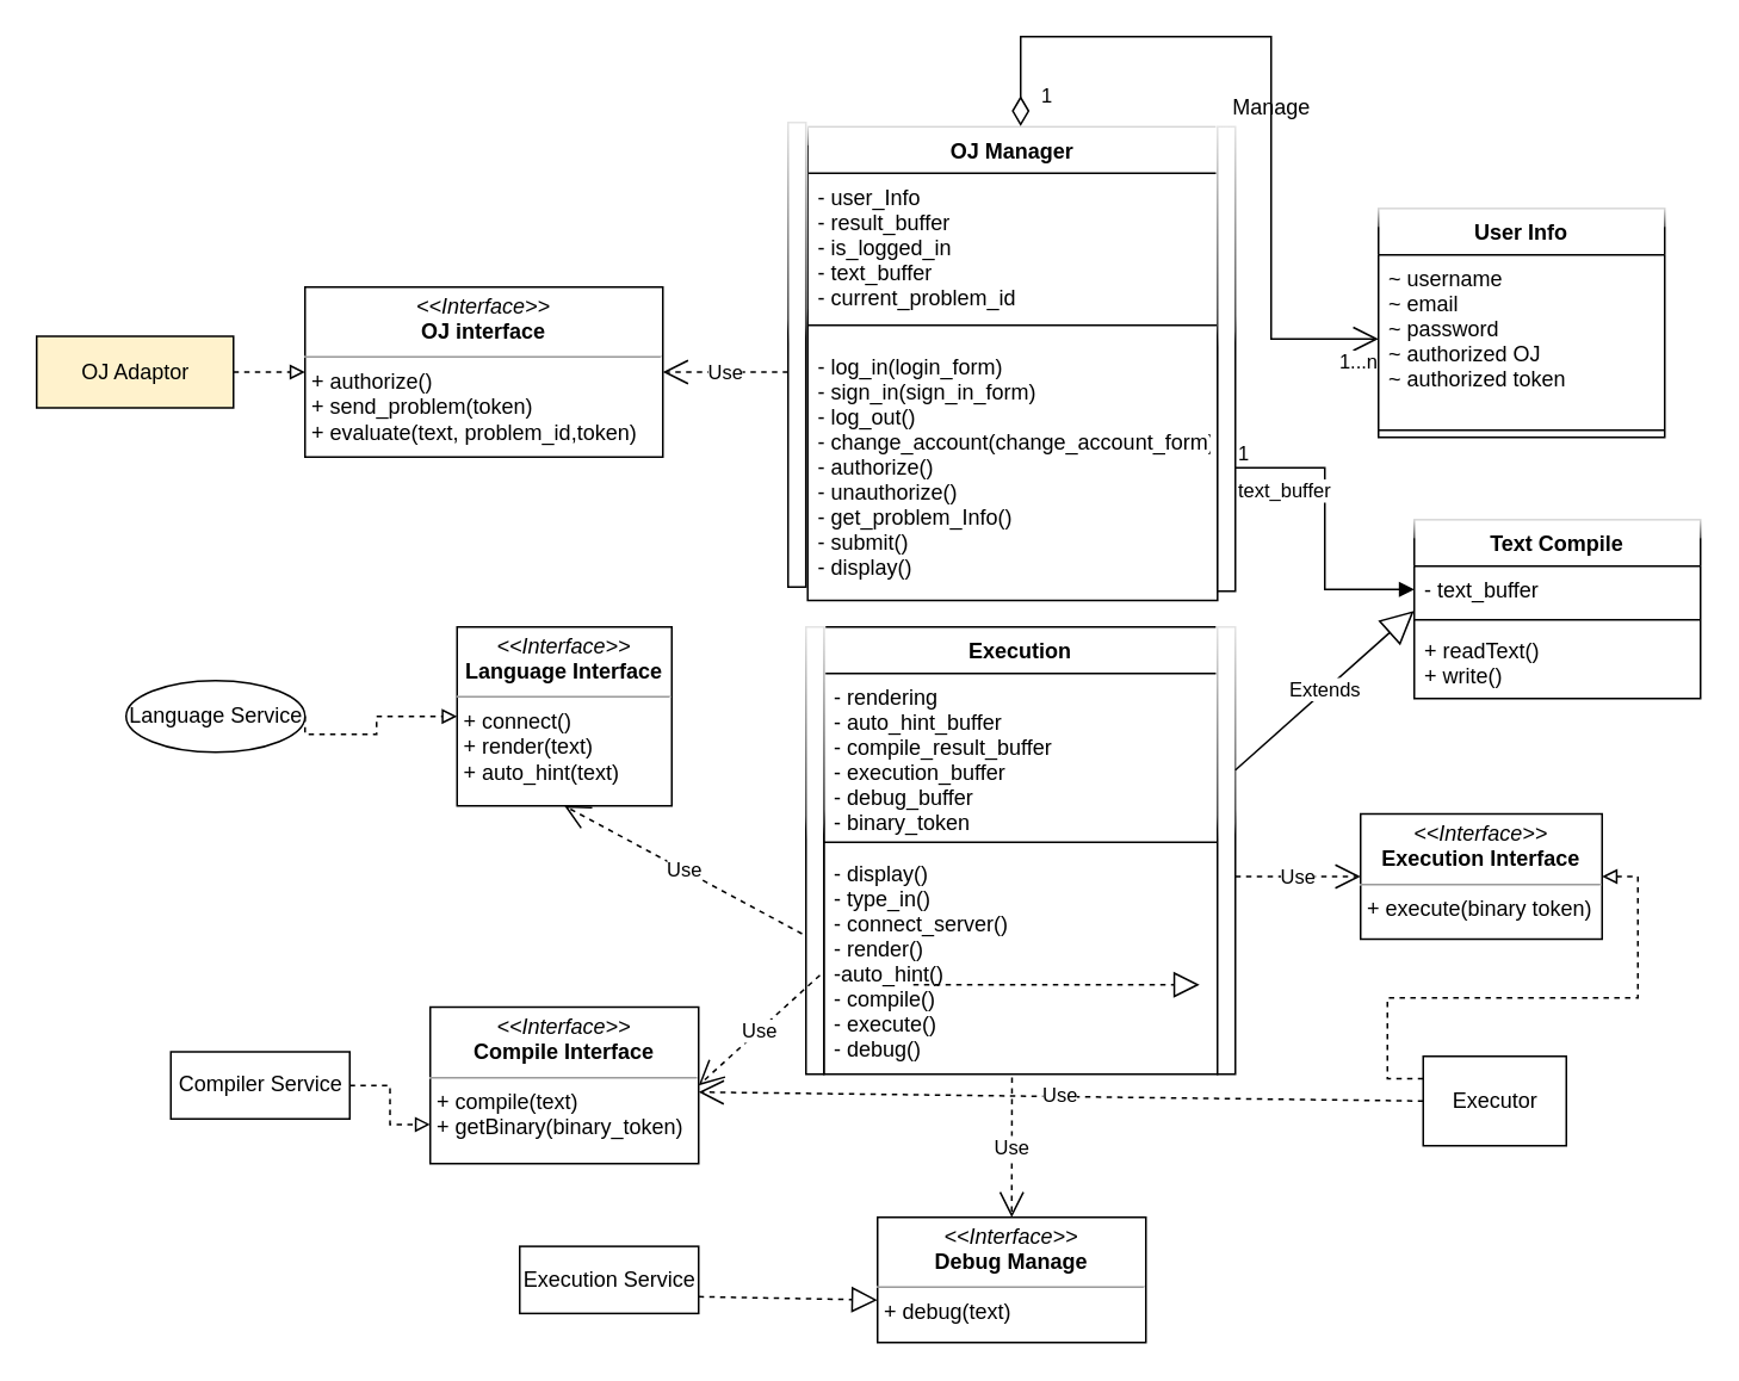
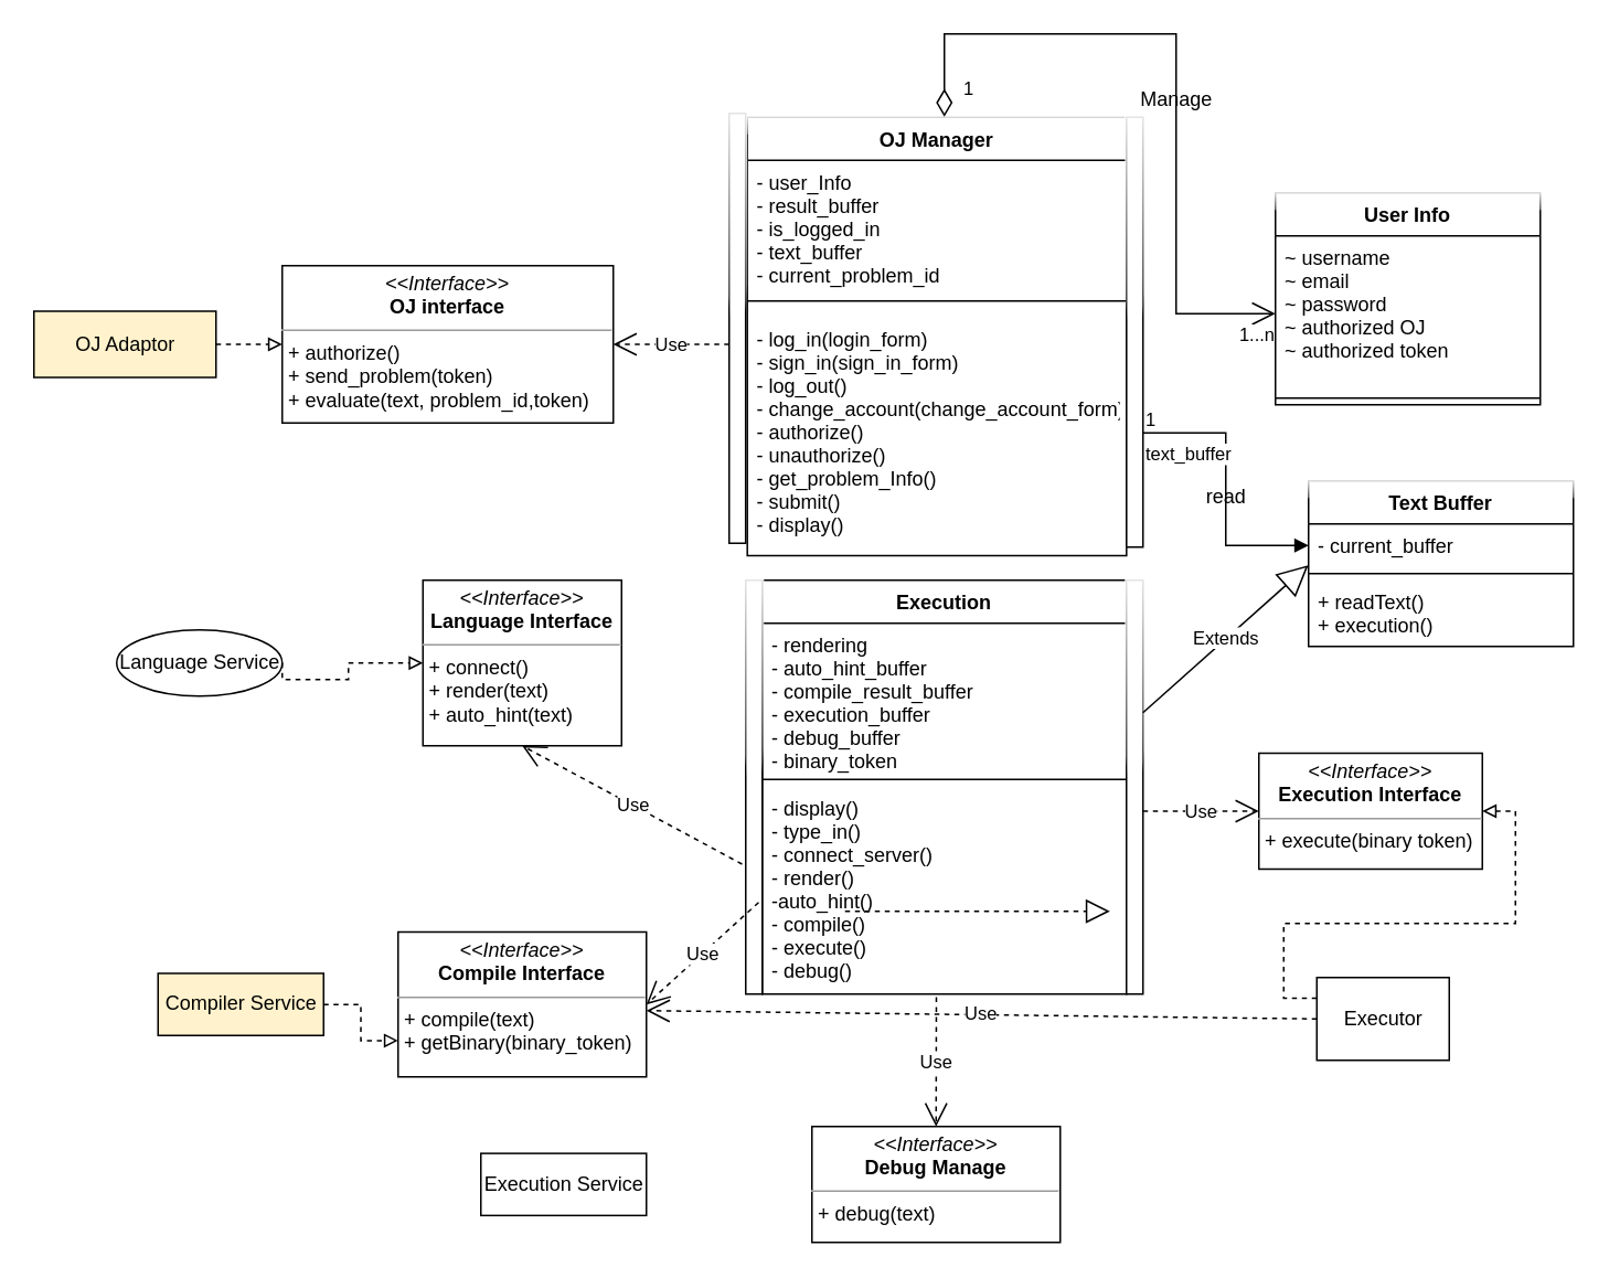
+ <mxCell id="46" value="read" style="text;html=1;align=center;verticalAlign=middle;resizable=0;points=[];autosize=1;strokeColor=none;fillColor=none;" parent="1" vertex="1"><mxGeometry x="720" y="290" width="40" height="20" as="geometry" /></mxCell>
- <mxCell id="34" value="Text Compile" style="swimlane;fontStyle=1;align=center;verticalAlign=top;childLayout=stackLayout;horizontal=1;startSize=26;horizontalStack=0;resizeParent=1;resizeParentMax=0;resizeLast=0;collapsible=1;marginBottom=0;glass=1;" parent="1" vertex="1"><mxGeometry x="790" y="290" width="160" height="100" as="geometry" /></mxCell>
+ <mxCell id="34" value="Text Buffer" style="swimlane;fontStyle=1;align=center;verticalAlign=top;childLayout=stackLayout;horizontal=1;startSize=26;horizontalStack=0;resizeParent=1;resizeParentMax=0;resizeLast=0;collapsible=1;marginBottom=0;glass=1;" parent="1" vertex="1"><mxGeometry x="790" y="290" width="160" height="100" as="geometry" /></mxCell>
- <mxCell id="35" value="- text_buffer" style="text;strokeColor=none;fillColor=none;align=left;verticalAlign=top;spacingLeft=4;spacingRight=4;overflow=hidden;rotatable=0;points=[[0,0.5],[1,0.5]];portConstraint=eastwest;glass=1;" parent="34" vertex="1"><mxGeometry y="26" width="160" height="26" as="geometry" /></mxCell>
+ <mxCell id="35" value="- current_buffer" style="text;strokeColor=none;fillColor=none;align=left;verticalAlign=top;spacingLeft=4;spacingRight=4;overflow=hidden;rotatable=0;points=[[0,0.5],[1,0.5]];portConstraint=eastwest;glass=1;" parent="34" vertex="1"><mxGeometry y="26" width="160" height="26" as="geometry" /></mxCell>
- <mxCell id="37" value="+ readText()&#10;+ write()" style="text;strokeColor=none;fillColor=none;align=left;verticalAlign=top;spacingLeft=4;spacingRight=4;overflow=hidden;rotatable=0;points=[[0,0.5],[1,0.5]];portConstraint=eastwest;glass=1;" parent="34" vertex="1"><mxGeometry y="60" width="160" height="40" as="geometry" /></mxCell>
+ <mxCell id="37" value="+ readText()&#10;+ execution()" style="text;strokeColor=none;fillColor=none;align=left;verticalAlign=top;spacingLeft=4;spacingRight=4;overflow=hidden;rotatable=0;points=[[0,0.5],[1,0.5]];portConstraint=eastwest;glass=1;" parent="34" vertex="1"><mxGeometry y="60" width="160" height="40" as="geometry" /></mxCell>
- <mxCell id="3" value="Compiler Service" style="html=1;" parent="1" vertex="1"><mxGeometry x="95" y="587.5" width="100" height="37.5" as="geometry" /></mxCell>
+ <mxCell id="3" value="Compiler Service" style="html=1;fillColor=#fff2cc;" parent="1" vertex="1"><mxGeometry x="95" y="587.5" width="100" height="37.5" as="geometry" /></mxCell>
- <mxCell id="52" value="" style="endArrow=block;dashed=1;endFill=0;endSize=12;html=1;rounded=0;exitX=1;exitY=0.75;exitDx=0;exitDy=0;entryX=0;entryY=0.661;entryDx=0;entryDy=0;entryPerimeter=0;" edge="1" parent="1" source="48" target="49"><mxGeometry width="160" relative="1" as="geometry"><mxPoint x="370" y="730" as="sourcePoint" /><mxPoint x="530" y="730" as="targetPoint" /></mxGeometry></mxCell>
